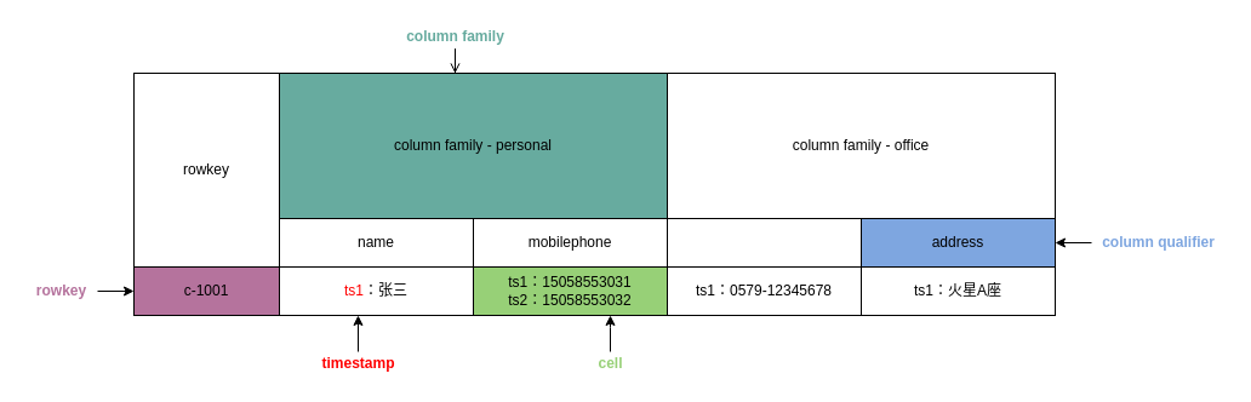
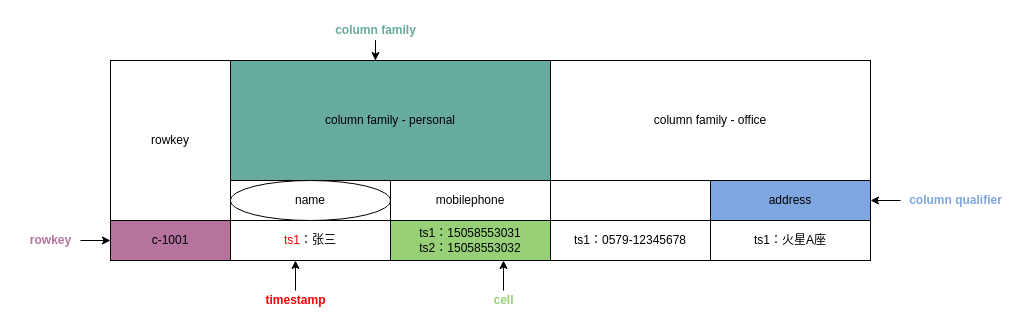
- <mxCell id="4" style="edgeStyle=orthogonalEdgeStyle;rounded=0;orthogonalLoop=1;jettySize=auto;html=1;entryX=0.453;entryY=0;entryDx=0;entryDy=0;entryPerimeter=0;endArrow=open;" parent="1" source="5" target="8" edge="1"><mxGeometry relative="1" as="geometry" /></mxCell>
+ <mxCell id="4" style="edgeStyle=orthogonalEdgeStyle;rounded=0;orthogonalLoop=1;jettySize=auto;html=1;entryX=0.453;entryY=0;entryDx=0;entryDy=0;entryPerimeter=0;" parent="1" source="5" target="8" edge="1"><mxGeometry relative="1" as="geometry" /></mxCell>
- <mxCell id="10" value="name" style="rounded=0;whiteSpace=wrap;html=1;" parent="1" vertex="1"><mxGeometry x="230" y="180" width="160" height="40" as="geometry" /></mxCell>
+ <mxCell id="10" value="name" style="ellipse;whiteSpace=wrap;html=1;" parent="1" vertex="1"><mxGeometry x="230" y="180" width="160" height="40" as="geometry" /></mxCell>
